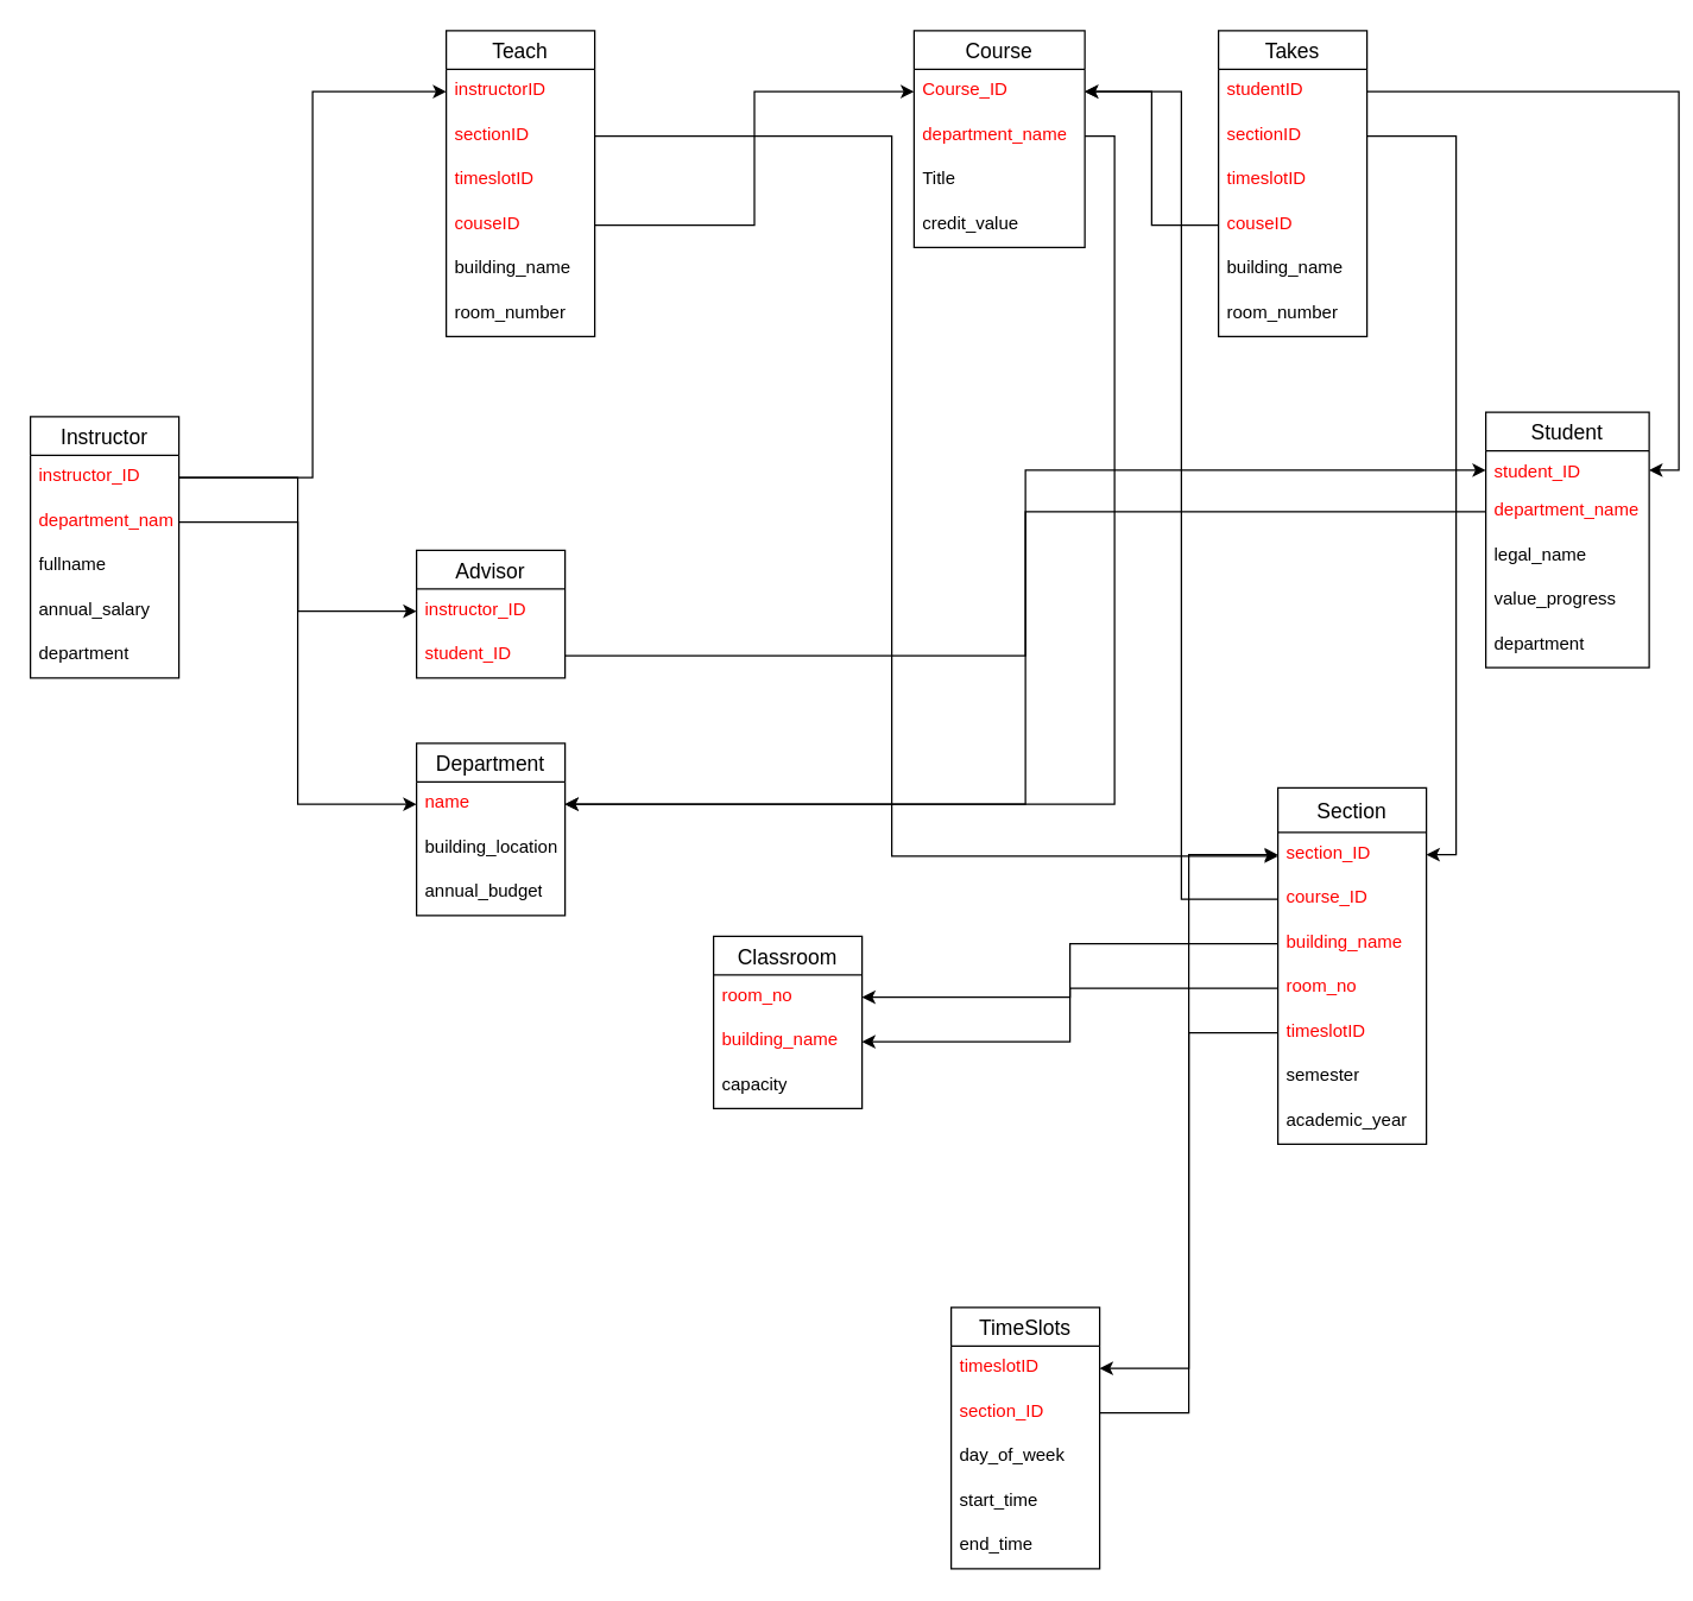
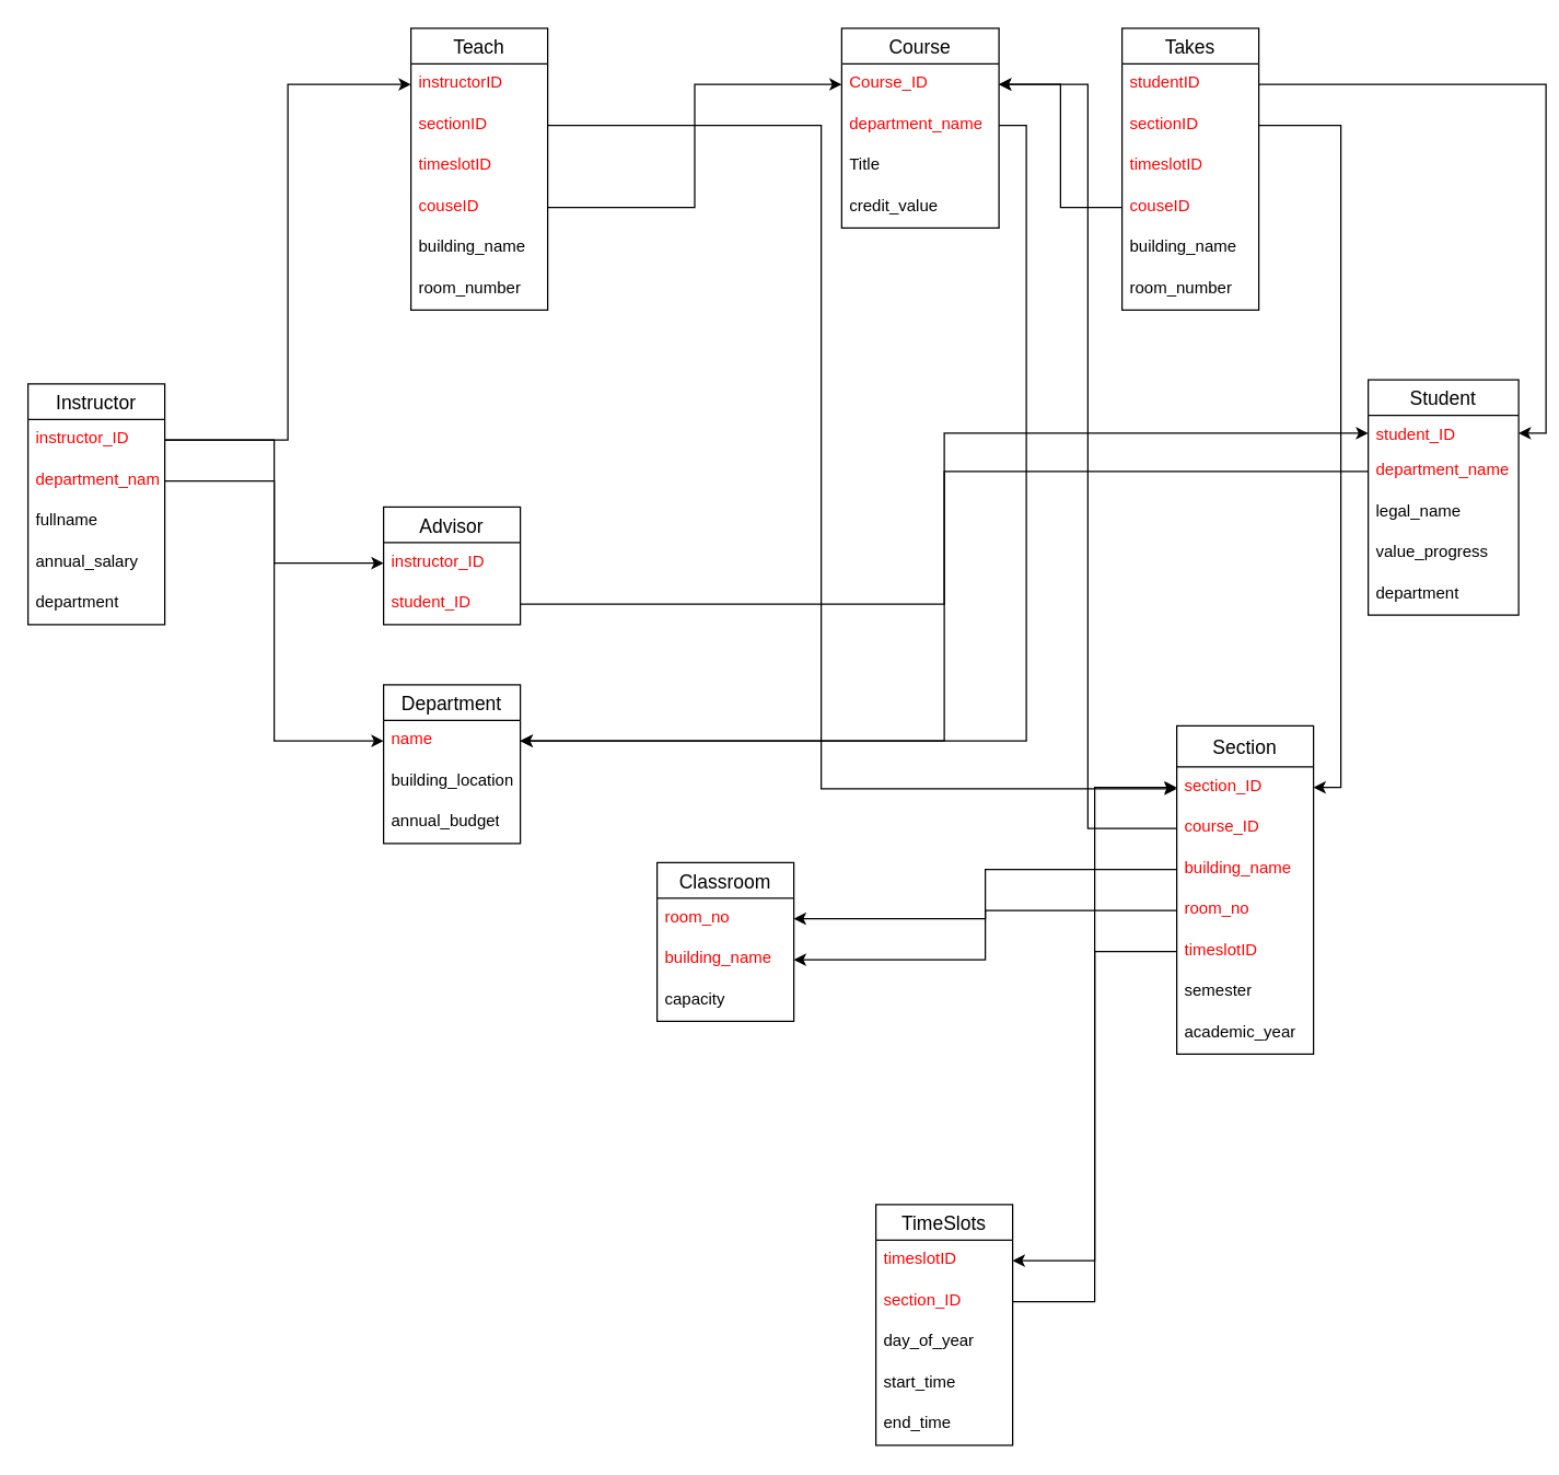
- <mxCell id="38" value="day_of_week" style="text;strokeColor=none;fillColor=none;spacingLeft=4;spacingRight=4;overflow=hidden;rotatable=0;points=[[0,0.5],[1,0.5]];portConstraint=eastwest;fontSize=12;whiteSpace=wrap;html=1;" vertex="1" parent="35"><mxGeometry y="86" width="100" height="30" as="geometry" /></mxCell>
+ <mxCell id="38" value="day_of_year" style="text;strokeColor=none;fillColor=none;spacingLeft=4;spacingRight=4;overflow=hidden;rotatable=0;points=[[0,0.5],[1,0.5]];portConstraint=eastwest;fontSize=12;whiteSpace=wrap;html=1;" vertex="1" parent="35"><mxGeometry y="86" width="100" height="30" as="geometry" /></mxCell>
